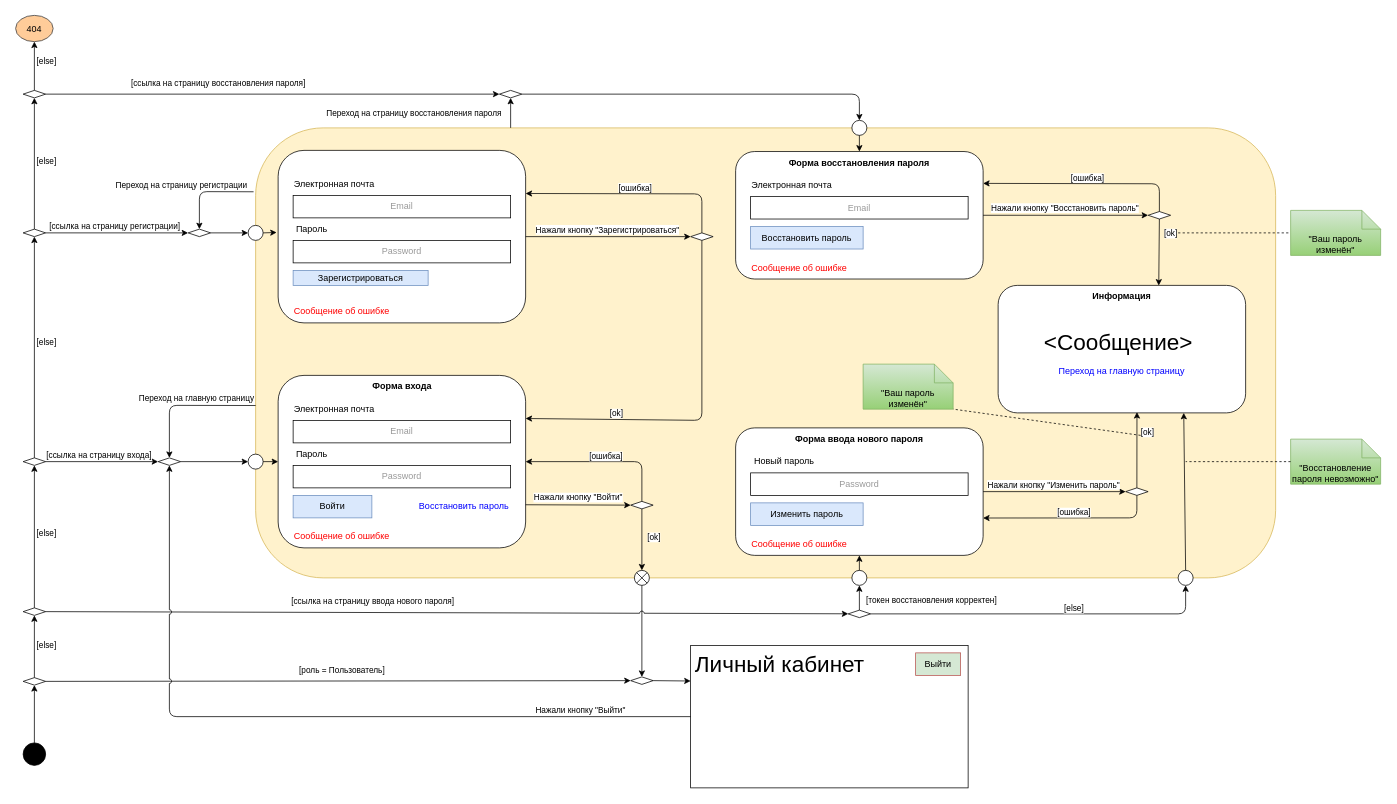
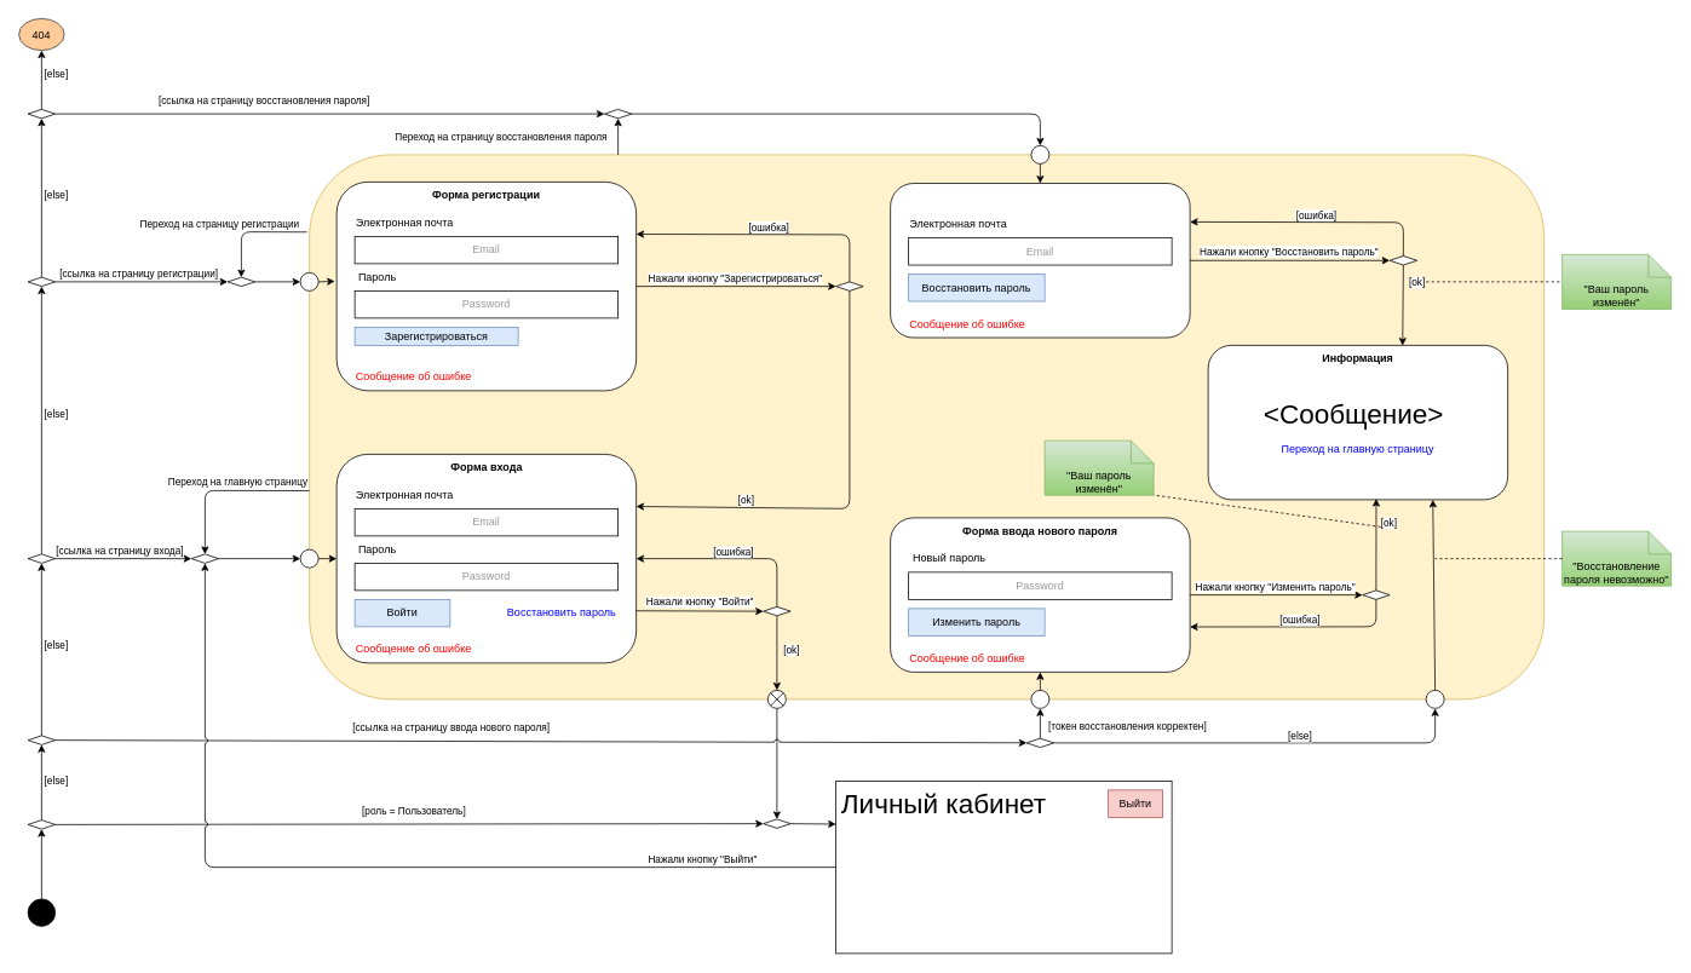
+ <mxCell id="4" value="&lt;b&gt;Форма регистрации&lt;/b&gt;" style="text;html=1;strokeColor=none;fillColor=none;align=center;verticalAlign=middle;whiteSpace=wrap;rounded=0;" parent="1" vertex="1"><mxGeometry x="465" y="200" width="140" height="30" as="geometry" /></mxCell>
- <mxCell id="12" value="&lt;b&gt;Форма восстановления пароля&lt;/b&gt;" style="text;html=1;strokeColor=none;fillColor=none;align=center;verticalAlign=middle;whiteSpace=wrap;rounded=0;" parent="1" vertex="1"><mxGeometry x="1050" y="201.53" width="190" height="30" as="geometry" /></mxCell>
- <mxCell id="63" value="Выйти" style="rounded=0;whiteSpace=wrap;html=1;fillColor=#d5e8d4;strokeColor=#b85450;" parent="1" vertex="1"><mxGeometry x="1220" y="870" width="60" height="30" as="geometry" /></mxCell>
+ <mxCell id="63" value="Выйти" style="rounded=0;whiteSpace=wrap;html=1;fillColor=#f8cecc;strokeColor=#b85450;" parent="1" vertex="1"><mxGeometry x="1220" y="870" width="60" height="30" as="geometry" /></mxCell>
